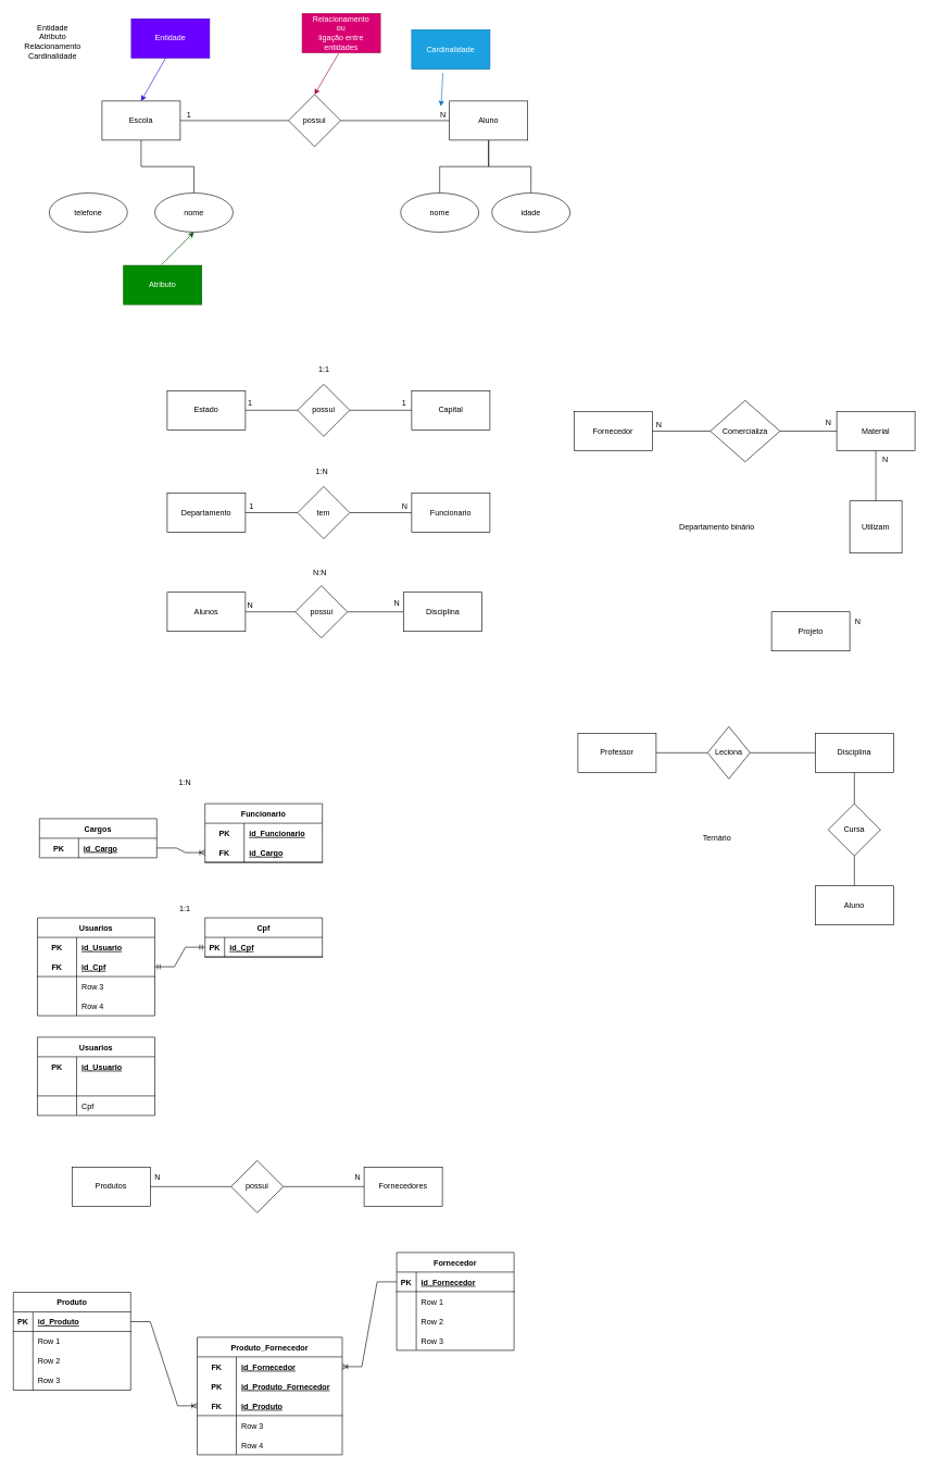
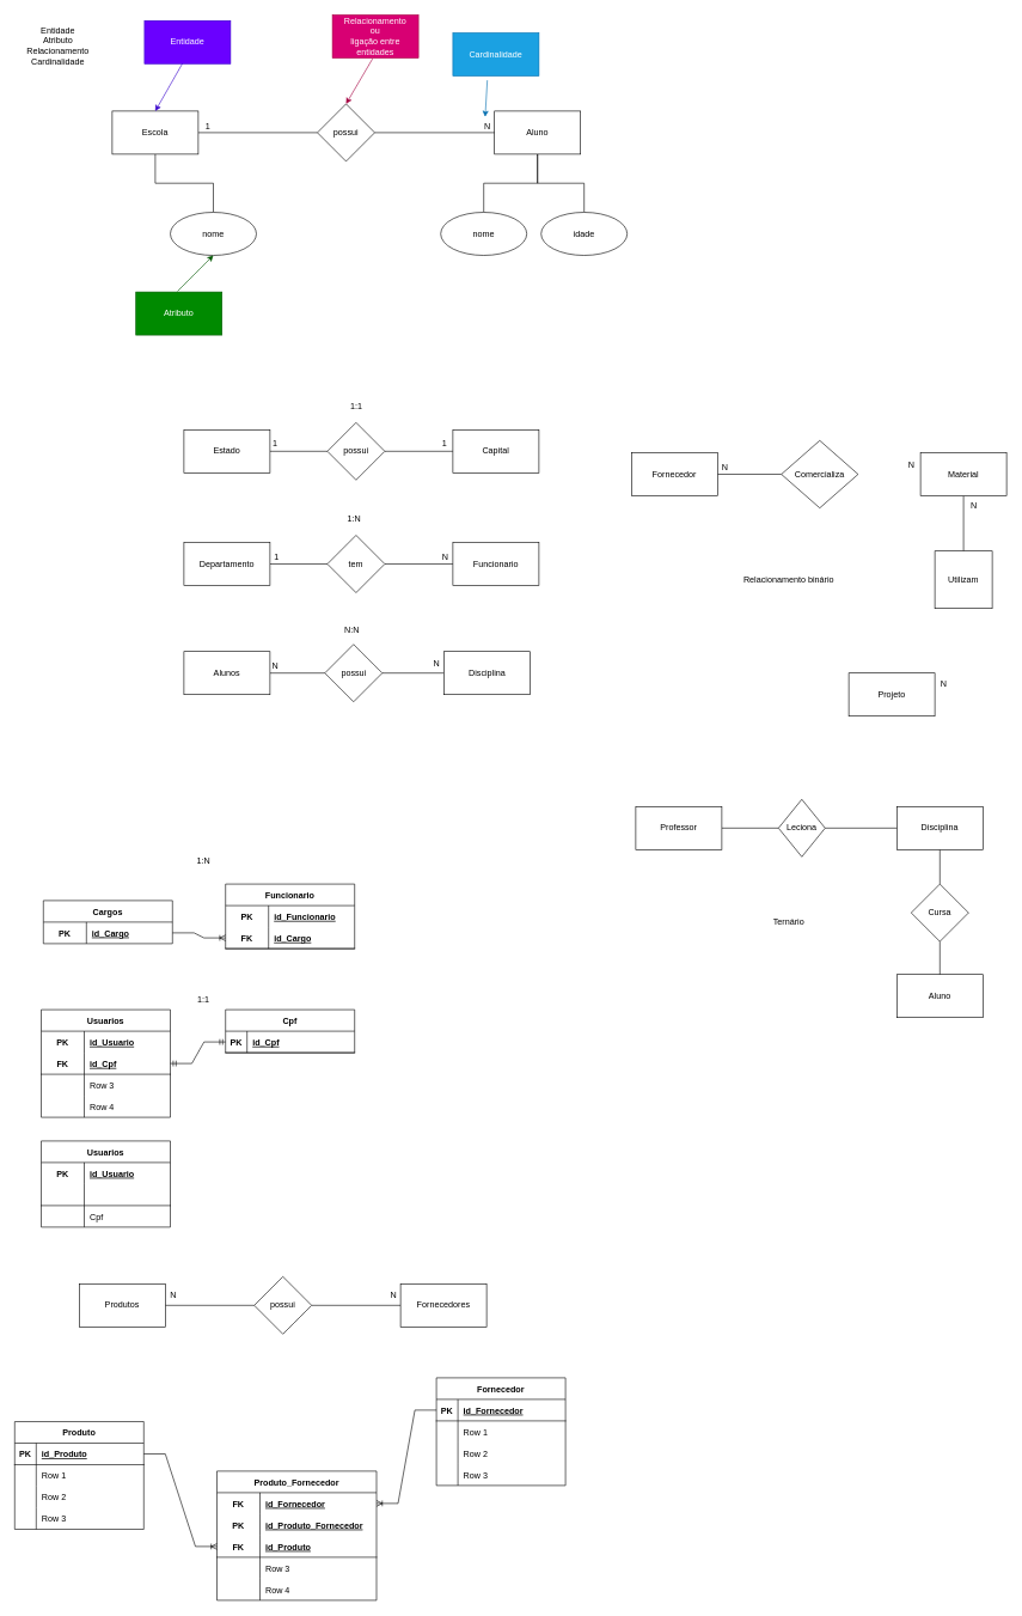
- <mxCell id="10" value="telefone" style="ellipse;whiteSpace=wrap;html=1;rounded=0;" vertex="1" parent="1"><mxGeometry x="75" y="295" width="120" height="60" as="geometry" /></mxCell>
- <mxCell id="56" value="" style="edgeStyle=orthogonalEdgeStyle;rounded=0;orthogonalLoop=1;jettySize=auto;html=1;fontSize=12;endArrow=none;endFill=0;" edge="1" parent="1" source="57" target="54"><mxGeometry relative="1" as="geometry" /></mxCell>
- <mxCell id="49" value="Departamento binário" style="text;html=1;align=center;verticalAlign=middle;resizable=0;points=[];autosize=1;strokeColor=none;fillColor=none;fontSize=12;" vertex="1" parent="1"><mxGeometry x="1027" y="794" width="144" height="26" as="geometry" /></mxCell>
+ <mxCell id="49" value="Relacionamento binário" style="text;html=1;align=center;verticalAlign=middle;resizable=0;points=[];autosize=1;strokeColor=none;fillColor=none;fontSize=12;" vertex="1" parent="1"><mxGeometry x="1027" y="794" width="144" height="26" as="geometry" /></mxCell>
